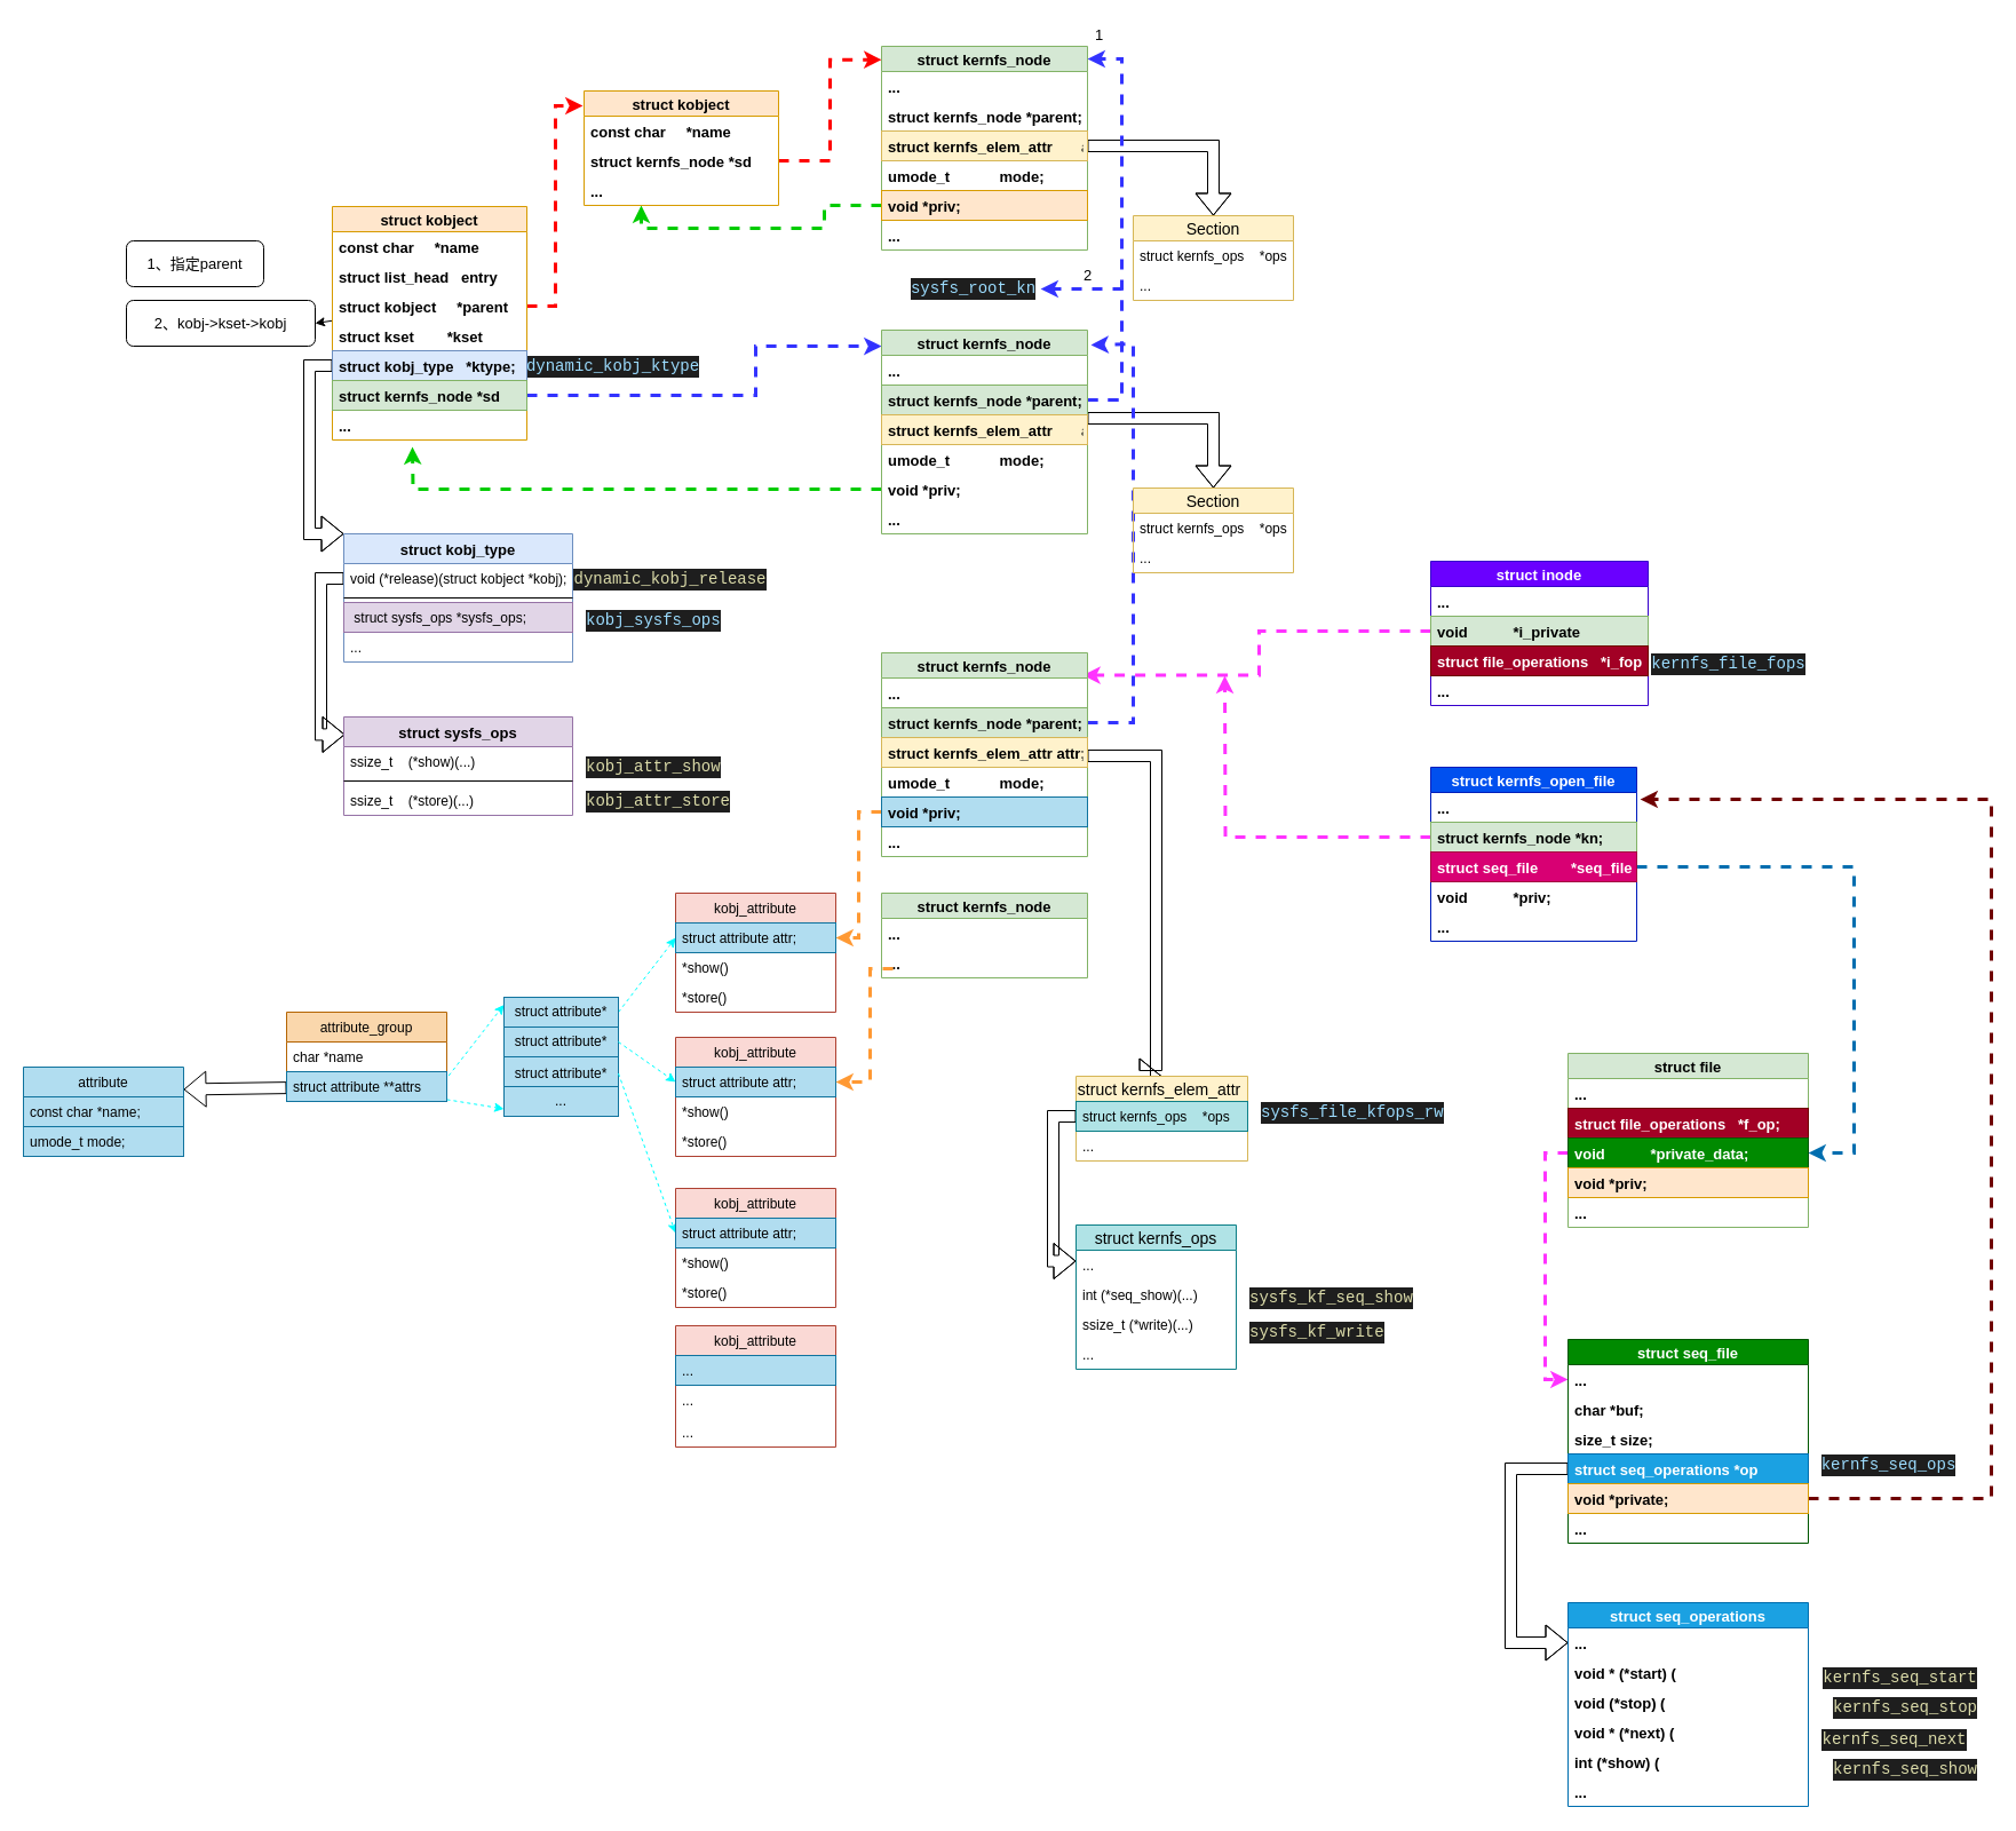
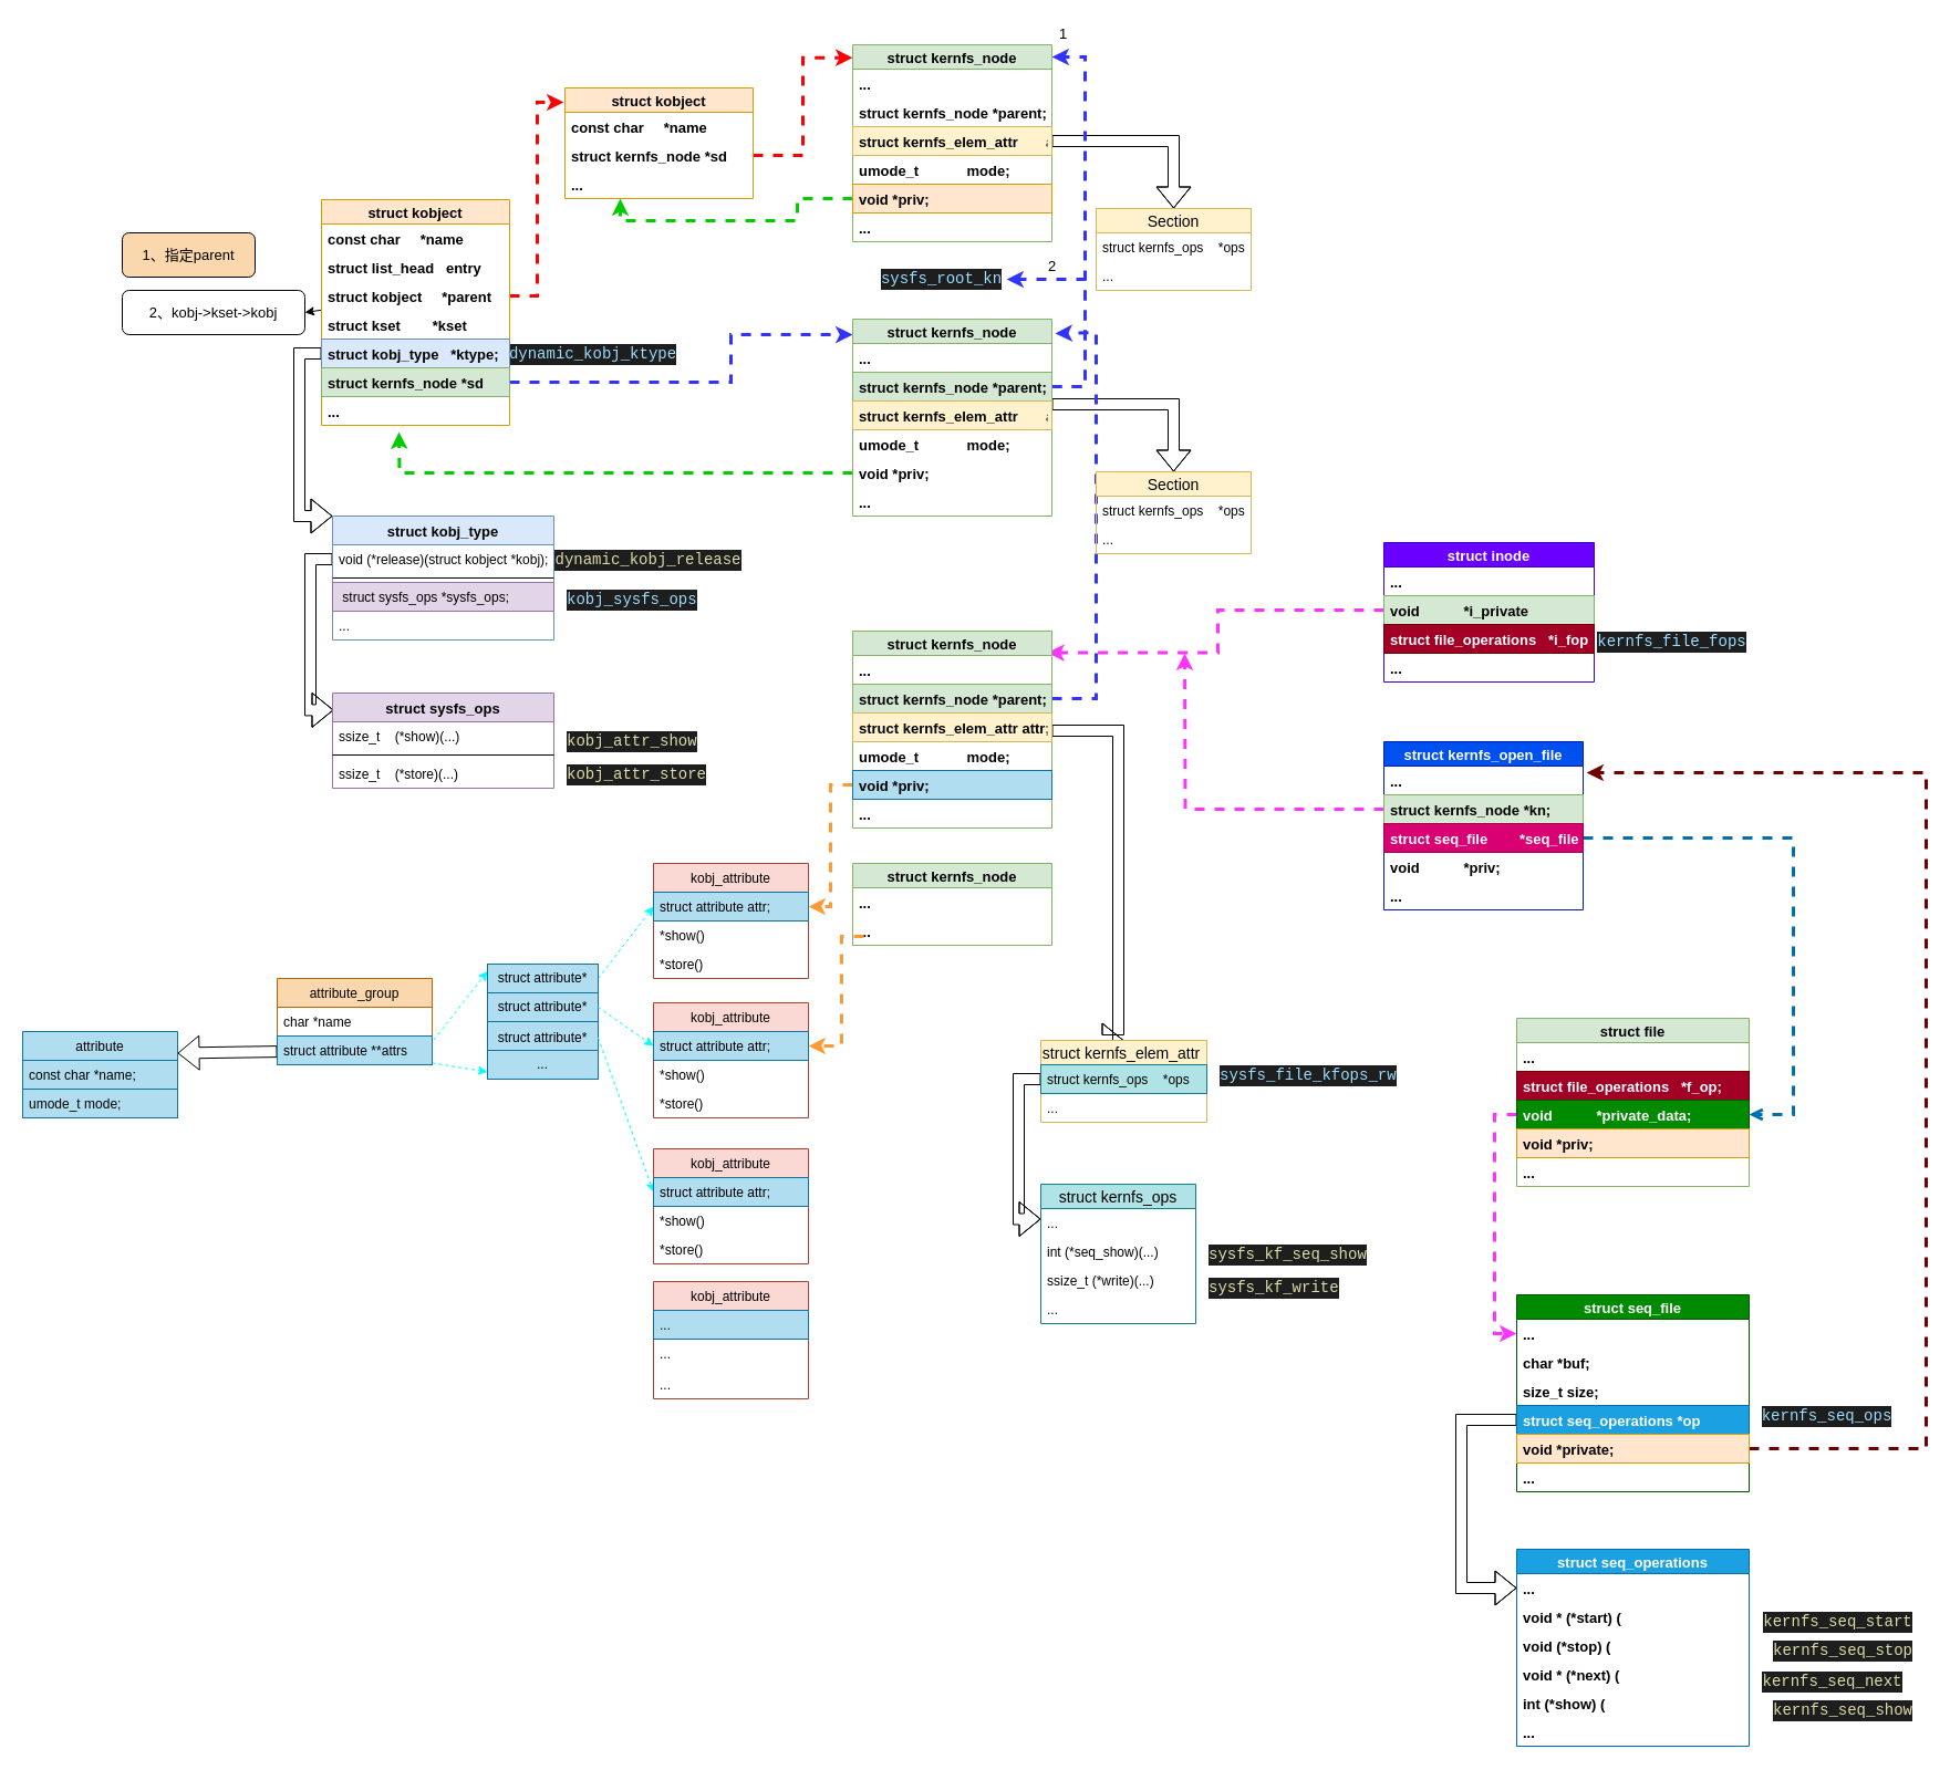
- <mxCell id="20" value="1、指定parent" style="rounded=1;whiteSpace=wrap;html=1;fontSize=13;fontColor=#000000;" parent="1" vertex="1"><mxGeometry x="110" y="210" width="120" height="40" as="geometry" /></mxCell>
+ <mxCell id="20" value="1、指定parent" style="rounded=1;whiteSpace=wrap;html=1;fontSize=13;fontColor=#000000;fillColor=#fad7ac;" parent="1" vertex="1"><mxGeometry x="110" y="210" width="120" height="40" as="geometry" /></mxCell>
- <mxCell id="52" style="edgeStyle=orthogonalEdgeStyle;rounded=0;orthogonalLoop=1;jettySize=auto;html=1;entryX=1;entryY=0.5;entryDx=0;entryDy=0;strokeColor=#006EAF;strokeWidth=3;fillColor=#1ba1e2;dashed=1;" parent="1" source="132" target="146" edge="1"><mxGeometry relative="1" as="geometry"><Array as="points"><mxPoint x="1620" y="757" /><mxPoint x="1620" y="1007" /></Array></mxGeometry></mxCell>
+ <mxCell id="52" style="edgeStyle=orthogonalEdgeStyle;rounded=0;orthogonalLoop=1;jettySize=auto;html=1;entryX=1;entryY=0.5;entryDx=0;entryDy=0;strokeColor=#006EAF;strokeWidth=3;fillColor=#1ba1e2;dashed=1;endArrow=open;" parent="1" source="132" target="146" edge="1"><mxGeometry relative="1" as="geometry"><Array as="points"><mxPoint x="1620" y="757" /><mxPoint x="1620" y="1007" /></Array></mxGeometry></mxCell>
